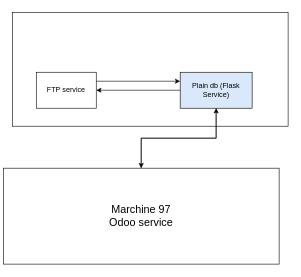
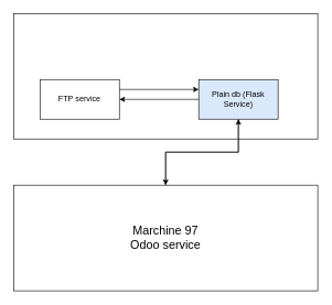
- <mxCell id="4" value="FTP service" style="rounded=0;whiteSpace=wrap;html=1;" vertex="1" parent="1"><mxGeometry x="60" y="120" width="100" height="60" as="geometry" /></mxCell>
+ <mxCell id="4" value="FTP service" style="rounded=0;whiteSpace=wrap;html=1;" vertex="1" parent="1"><mxGeometry x="60" y="120" width="120" height="60" as="geometry" /></mxCell>
- <mxCell id="9" value="Marchine 97&lt;br style=&quot;font-size: 18px;&quot;&gt;Odoo service" style="rounded=0;whiteSpace=wrap;html=1;fontSize=18;" vertex="1" parent="1"><mxGeometry x="5" y="280" width="460" height="160" as="geometry" /></mxCell>
+ <mxCell id="9" value="Marchine 97&lt;br style=&quot;font-size: 18px;&quot;&gt;Odoo service" style="rounded=0;whiteSpace=wrap;html=1;fontSize=18;" vertex="1" parent="1"><mxGeometry x="20" y="280" width="460" height="160" as="geometry" /></mxCell>
